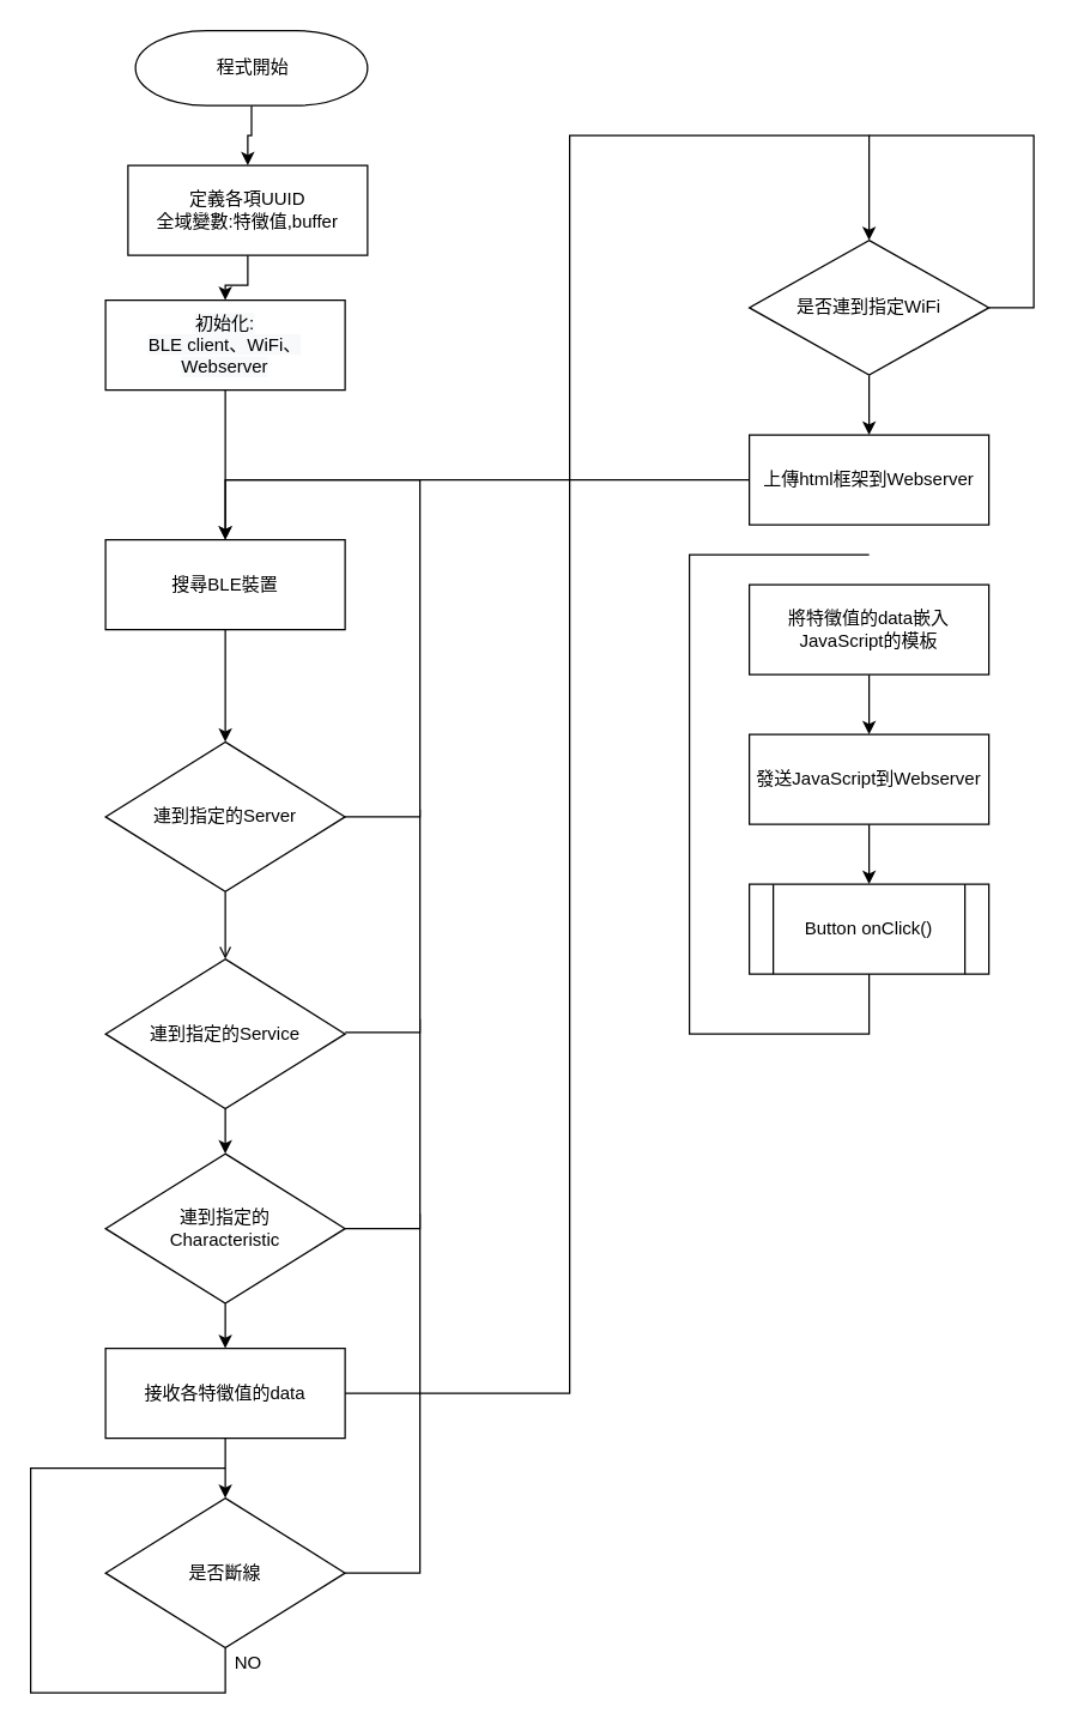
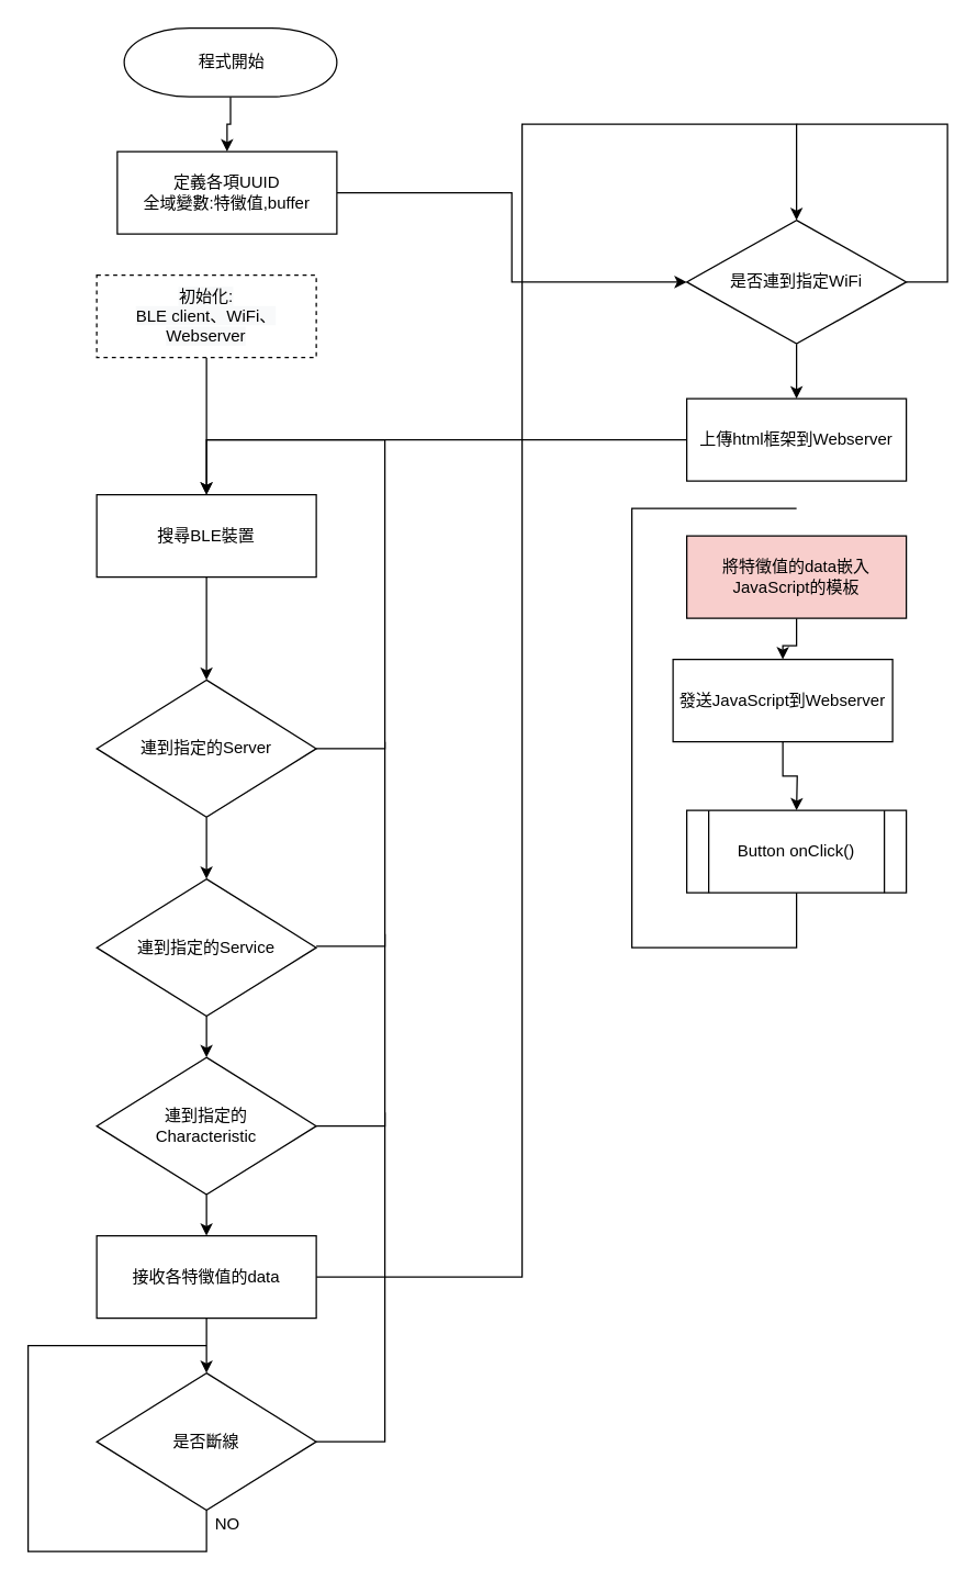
- <mxCell id="4" value="" style="edgeStyle=orthogonalEdgeStyle;rounded=0;orthogonalLoop=1;jettySize=auto;html=1;fontSize=12;" parent="1" source="5" target="8" edge="1"><mxGeometry relative="1" as="geometry" /></mxCell>
+ <mxCell id="4" value="" style="edgeStyle=orthogonalEdgeStyle;rounded=0;orthogonalLoop=1;jettySize=auto;html=1;fontSize=12;" parent="1" source="5" target="27" edge="1"><mxGeometry relative="1" as="geometry" /></mxCell>
- <mxCell id="8" value="&lt;span style=&quot;color: rgb(0 , 0 , 0) ; font-family: &amp;#34;helvetica&amp;#34; ; font-size: 12px ; font-style: normal ; font-weight: 400 ; letter-spacing: normal ; text-align: center ; text-indent: 0px ; text-transform: none ; word-spacing: 0px ; background-color: rgb(248 , 249 , 250) ; display: inline ; float: none&quot;&gt;初始化:&lt;/span&gt;&lt;br style=&quot;color: rgb(0 , 0 , 0) ; font-family: &amp;#34;helvetica&amp;#34; ; font-size: 12px ; font-style: normal ; font-weight: 400 ; letter-spacing: normal ; text-align: center ; text-indent: 0px ; text-transform: none ; word-spacing: 0px ; background-color: rgb(248 , 249 , 250)&quot;&gt;&lt;span style=&quot;color: rgb(0 , 0 , 0) ; font-family: &amp;#34;helvetica&amp;#34; ; font-size: 12px ; font-style: normal ; font-weight: 400 ; letter-spacing: normal ; text-align: center ; text-indent: 0px ; text-transform: none ; word-spacing: 0px ; background-color: rgb(248 , 249 , 250) ; display: inline ; float: none&quot;&gt;BLE client、WiFi、Webserver&lt;/span&gt;" style="rounded=0;whiteSpace=wrap;html=1;align=center;spacingTop=0;fontSize=12;" parent="1" vertex="1"><mxGeometry x="70" y="200" width="160" height="60" as="geometry" /></mxCell>
+ <mxCell id="8" value="&lt;span style=&quot;color: rgb(0 , 0 , 0) ; font-family: &amp;#34;helvetica&amp;#34; ; font-size: 12px ; font-style: normal ; font-weight: 400 ; letter-spacing: normal ; text-align: center ; text-indent: 0px ; text-transform: none ; word-spacing: 0px ; background-color: rgb(248 , 249 , 250) ; display: inline ; float: none&quot;&gt;初始化:&lt;/span&gt;&lt;br style=&quot;color: rgb(0 , 0 , 0) ; font-family: &amp;#34;helvetica&amp;#34; ; font-size: 12px ; font-style: normal ; font-weight: 400 ; letter-spacing: normal ; text-align: center ; text-indent: 0px ; text-transform: none ; word-spacing: 0px ; background-color: rgb(248 , 249 , 250)&quot;&gt;&lt;span style=&quot;color: rgb(0 , 0 , 0) ; font-family: &amp;#34;helvetica&amp;#34; ; font-size: 12px ; font-style: normal ; font-weight: 400 ; letter-spacing: normal ; text-align: center ; text-indent: 0px ; text-transform: none ; word-spacing: 0px ; background-color: rgb(248 , 249 , 250) ; display: inline ; float: none&quot;&gt;BLE client、WiFi、Webserver&lt;/span&gt;" style="rounded=0;whiteSpace=wrap;html=1;align=center;spacingTop=0;fontSize=12;dashed=1;" parent="1" vertex="1"><mxGeometry x="70" y="200" width="160" height="60" as="geometry" /></mxCell>
- <mxCell id="32" value="將特徵值的data嵌入JavaScript的模板" style="rounded=0;whiteSpace=wrap;html=1;" parent="1" vertex="1"><mxGeometry x="500" y="390" width="160" height="60" as="geometry" /></mxCell>
+ <mxCell id="32" value="將特徵值的data嵌入JavaScript的模板" style="rounded=0;whiteSpace=wrap;html=1;fillColor=#f8cecc;" parent="1" vertex="1"><mxGeometry x="500" y="390" width="160" height="60" as="geometry" /></mxCell>
- <mxCell id="34" value="發送JavaScript到Webserver" style="rounded=0;whiteSpace=wrap;html=1;" parent="1" vertex="1"><mxGeometry x="500" y="490" width="160" height="60" as="geometry" /></mxCell>
+ <mxCell id="34" value="發送JavaScript到Webserver" style="rounded=0;whiteSpace=wrap;html=1;" parent="1" vertex="1"><mxGeometry x="490" y="480" width="160" height="60" as="geometry" /></mxCell>
- <mxCell id="9" value="" style="edgeStyle=orthogonalEdgeStyle;rounded=0;orthogonalLoop=1;jettySize=auto;html=1;endArrow=open;" parent="1" source="10" target="14" edge="1"><mxGeometry relative="1" as="geometry" /></mxCell>
+ <mxCell id="9" value="" style="edgeStyle=orthogonalEdgeStyle;rounded=0;orthogonalLoop=1;jettySize=auto;html=1;" parent="1" source="10" target="14" edge="1"><mxGeometry relative="1" as="geometry" /></mxCell>
